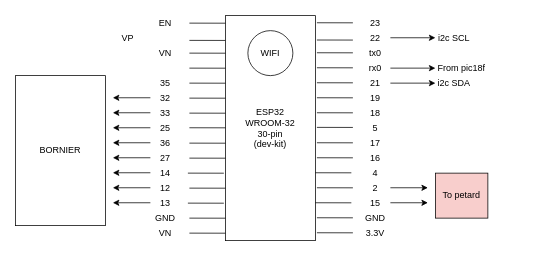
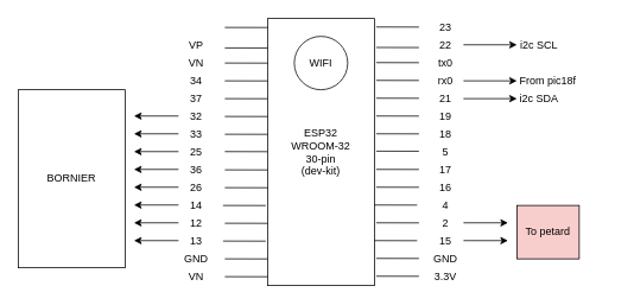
- <mxCell id="63" value="EN" style="text;html=1;strokeColor=none;fillColor=none;align=center;verticalAlign=middle;whiteSpace=wrap;rounded=0;" vertex="1" parent="1"><mxGeometry x="200" y="20" width="40" height="20" as="geometry" /></mxCell>
- <mxCell id="62" value="VP" style="text;html=1;strokeColor=none;fillColor=none;align=center;verticalAlign=middle;whiteSpace=wrap;rounded=0;" vertex="1" parent="1"><mxGeometry x="150" y="40" width="40" height="20" as="geometry" /></mxCell>
+ <mxCell id="62" value="VP" style="text;html=1;strokeColor=none;fillColor=none;align=center;verticalAlign=middle;whiteSpace=wrap;rounded=0;" vertex="1" parent="1"><mxGeometry x="200" y="40" width="40" height="20" as="geometry" /></mxCell>
+ <mxCell id="60" value="34" style="text;html=1;strokeColor=none;fillColor=none;align=center;verticalAlign=middle;whiteSpace=wrap;rounded=0;" vertex="1" parent="1"><mxGeometry x="200" y="80" width="40" height="20" as="geometry" /></mxCell>
- <mxCell id="59" value="35" style="text;html=1;strokeColor=none;fillColor=none;align=center;verticalAlign=middle;whiteSpace=wrap;rounded=0;" vertex="1" parent="1"><mxGeometry x="200" y="100" width="40" height="20" as="geometry" /></mxCell>
+ <mxCell id="59" value="37" style="text;html=1;strokeColor=none;fillColor=none;align=center;verticalAlign=middle;whiteSpace=wrap;rounded=0;" vertex="1" parent="1"><mxGeometry x="200" y="100" width="40" height="20" as="geometry" /></mxCell>
- <mxCell id="54" value="27" style="text;html=1;strokeColor=none;fillColor=none;align=center;verticalAlign=middle;whiteSpace=wrap;rounded=0;" vertex="1" parent="1"><mxGeometry x="200" y="200" width="40" height="20" as="geometry" /></mxCell>
+ <mxCell id="54" value="26" style="text;html=1;strokeColor=none;fillColor=none;align=center;verticalAlign=middle;whiteSpace=wrap;rounded=0;" vertex="1" parent="1"><mxGeometry x="200" y="200" width="40" height="20" as="geometry" /></mxCell>
